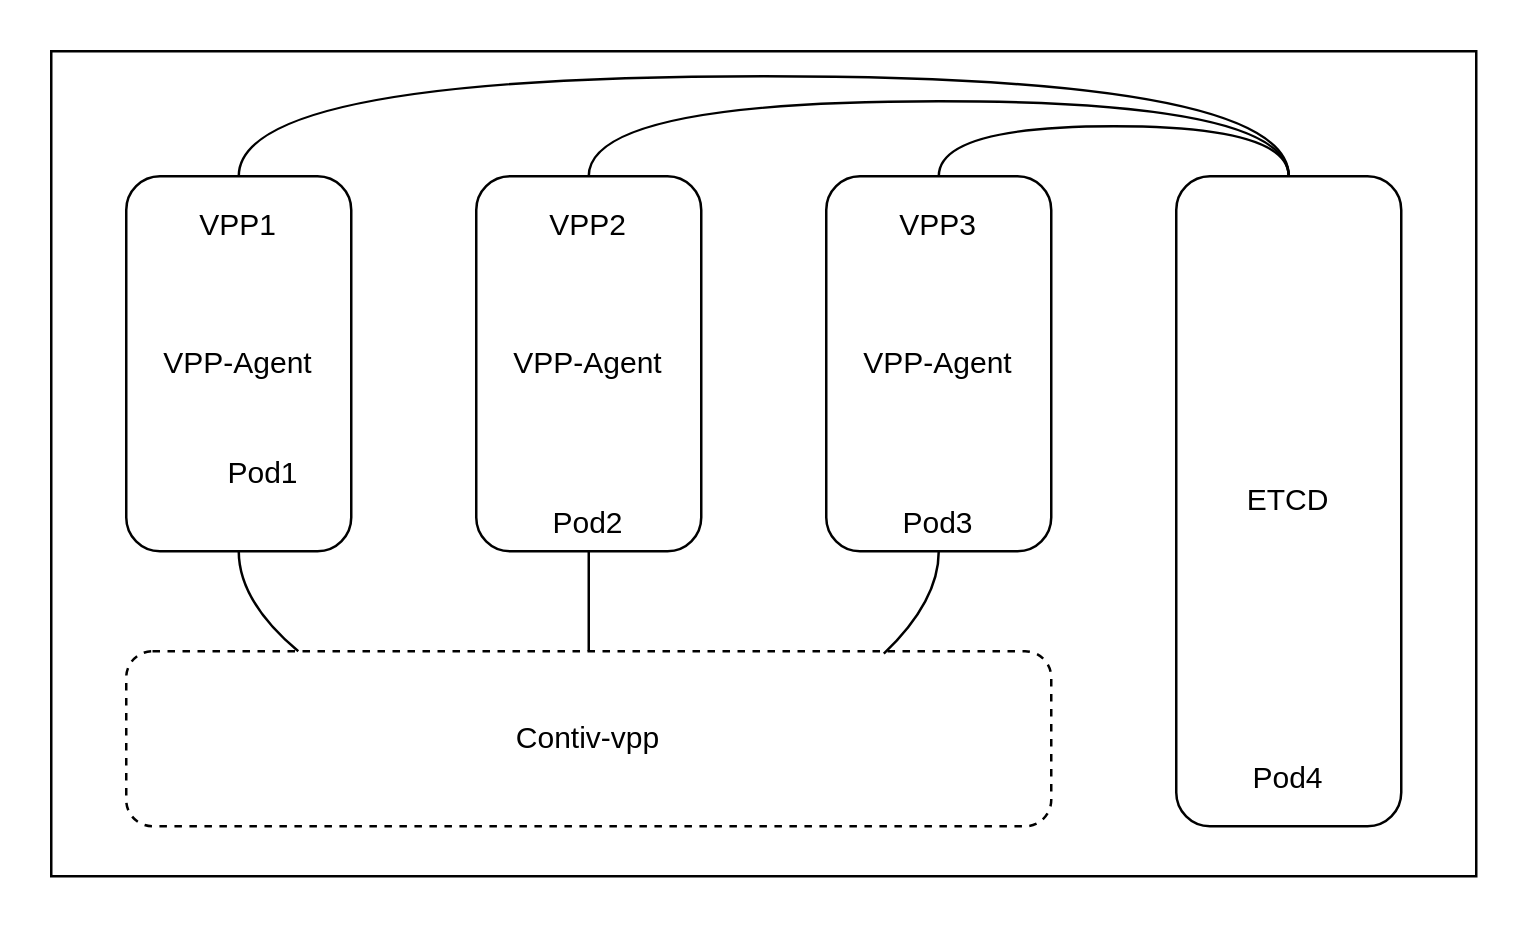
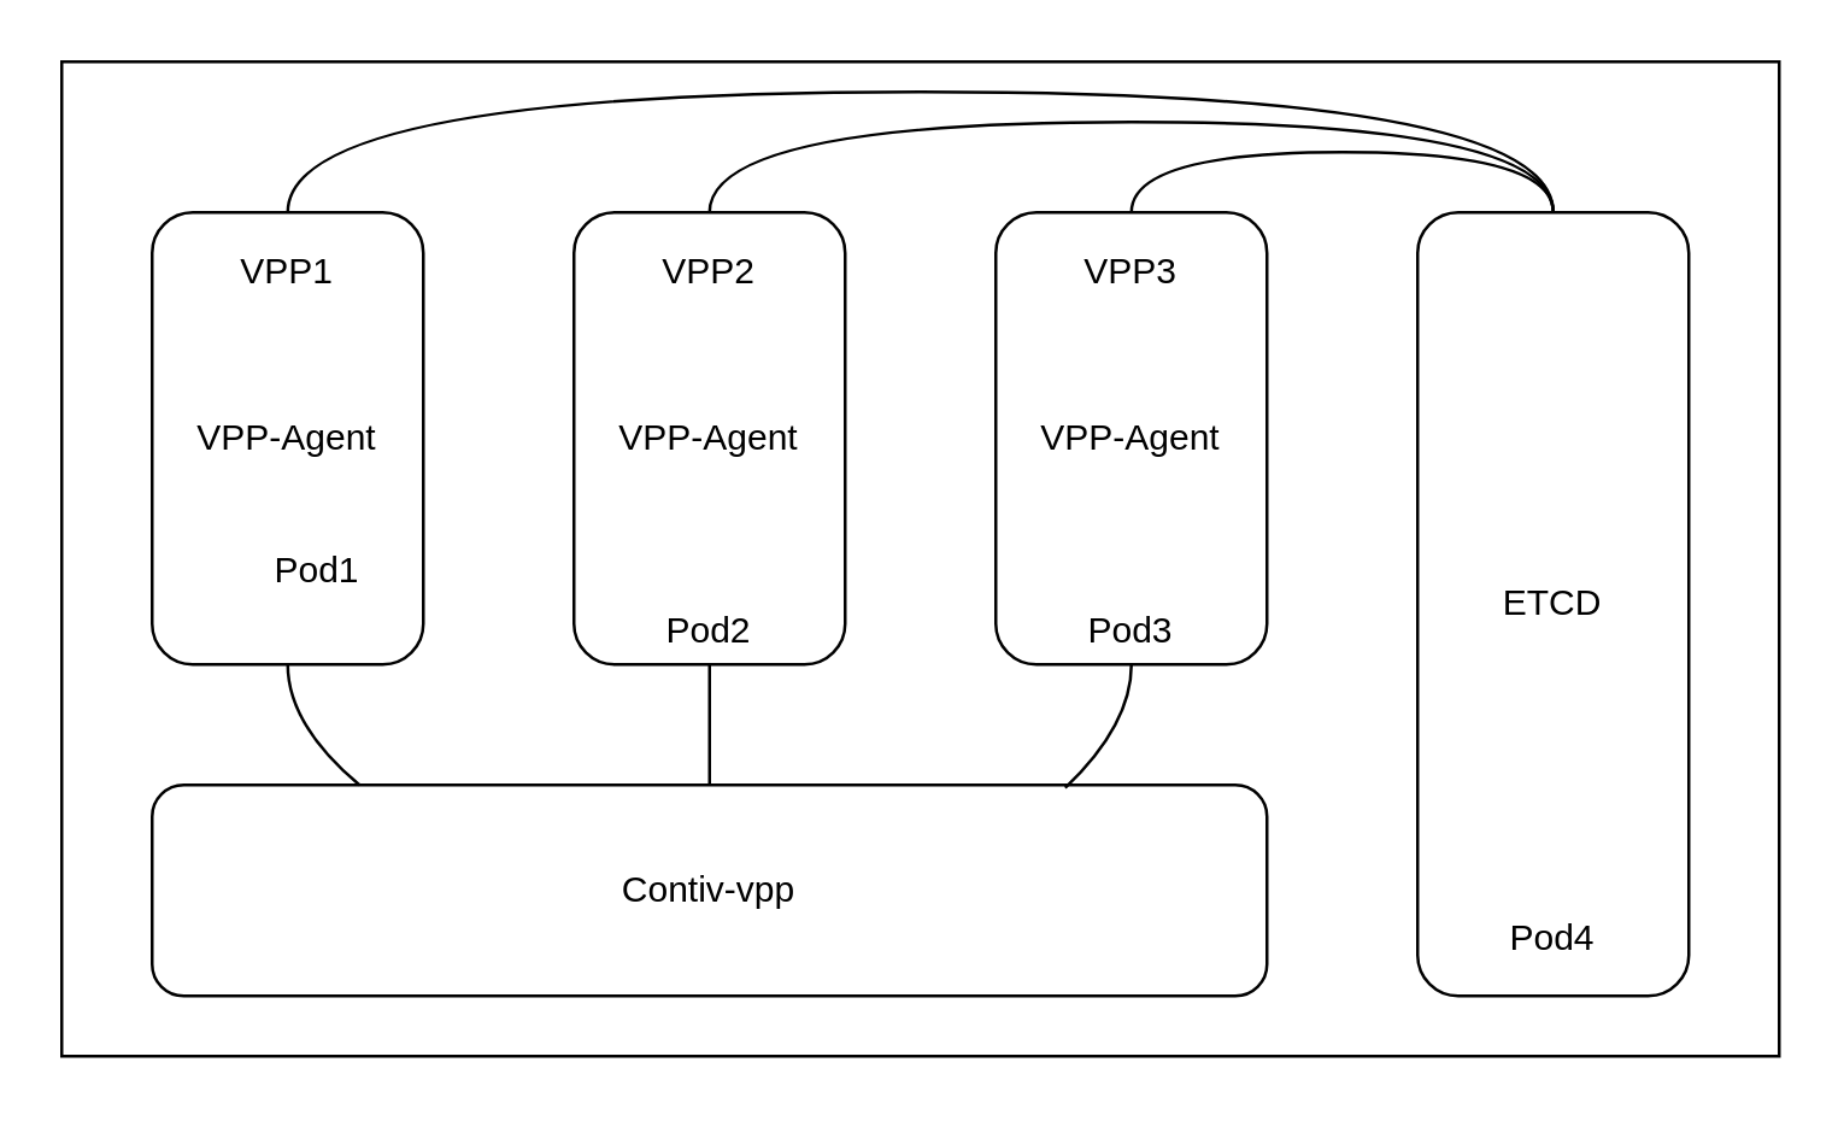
- <mxCell id="15" value="Contiv-vpp" style="rounded=1;whiteSpace=wrap;html=1;dashed=1;" vertex="1" parent="1"><mxGeometry x="50" y="260" width="370" height="70" as="geometry" /></mxCell>
+ <mxCell id="15" value="Contiv-vpp" style="rounded=1;whiteSpace=wrap;html=1;" vertex="1" parent="1"><mxGeometry x="50" y="260" width="370" height="70" as="geometry" /></mxCell>
